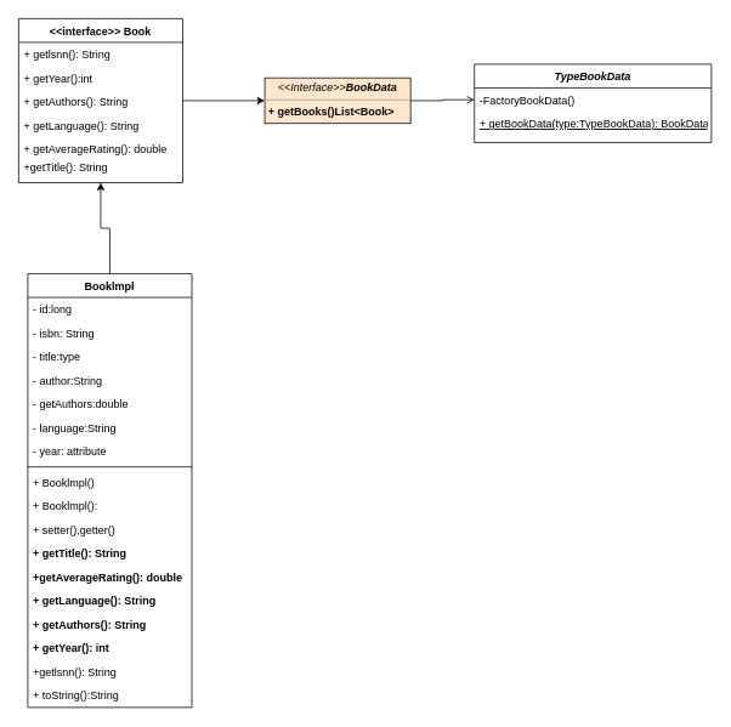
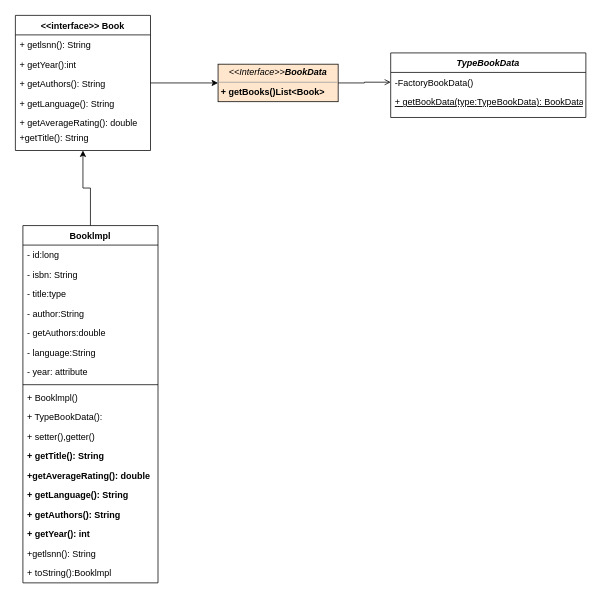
- <mxCell id="20" value="+ Booklmpl():" style="text;align=left;verticalAlign=top;spacingLeft=4;spacingRight=4;overflow=hidden;rotatable=0;points=[[0,0.5],[1,0.5]];portConstraint=eastwest;" vertex="1" parent="10"><mxGeometry y="242" width="180" height="26" as="geometry" /></mxCell>
+ <mxCell id="20" value="+ TypeBookData():" style="text;align=left;verticalAlign=top;spacingLeft=4;spacingRight=4;overflow=hidden;rotatable=0;points=[[0,0.5],[1,0.5]];portConstraint=eastwest;" vertex="1" parent="10"><mxGeometry y="242" width="180" height="26" as="geometry" /></mxCell>
- <mxCell id="28" value="+ toString():String" style="text;align=left;verticalAlign=top;spacingLeft=4;spacingRight=4;overflow=hidden;rotatable=0;points=[[0,0.5],[1,0.5]];portConstraint=eastwest;" vertex="1" parent="10"><mxGeometry y="450" width="180" height="26" as="geometry" /></mxCell>
+ <mxCell id="28" value="+ toString():Booklmpl" style="text;align=left;verticalAlign=top;spacingLeft=4;spacingRight=4;overflow=hidden;rotatable=0;points=[[0,0.5],[1,0.5]];portConstraint=eastwest;" vertex="1" parent="10"><mxGeometry y="450" width="180" height="26" as="geometry" /></mxCell>
